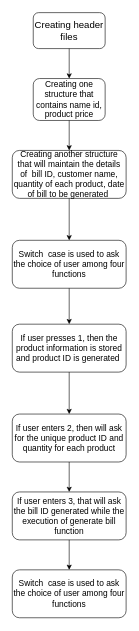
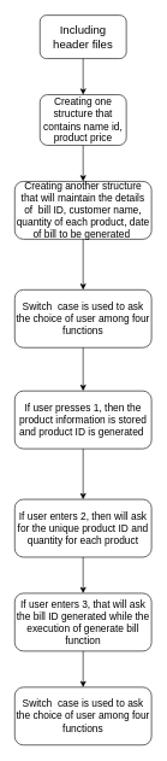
- <mxCell id="2" value="&lt;font size=&quot;3&quot;&gt;Creating header files&lt;/font&gt;" style="rounded=1;whiteSpace=wrap;html=1;" vertex="1" parent="1"><mxGeometry x="55" y="20" width="120" height="60" as="geometry" /></mxCell>
+ <mxCell id="2" value="&lt;font size=&quot;3&quot;&gt;Including header files&lt;/font&gt;" style="rounded=1;whiteSpace=wrap;html=1;" vertex="1" parent="1"><mxGeometry x="55" y="20" width="120" height="60" as="geometry" /></mxCell>
